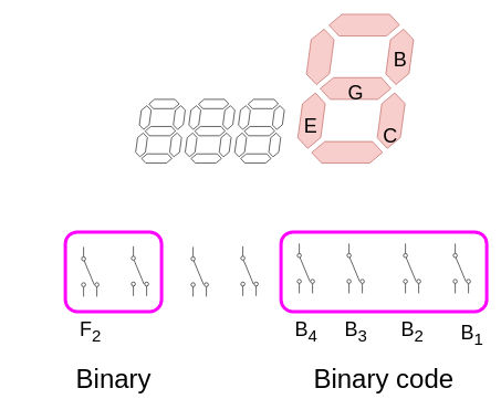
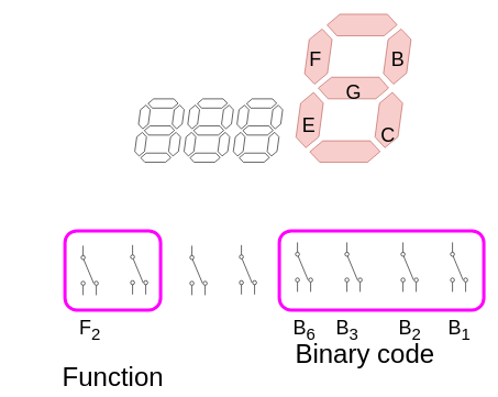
+ <mxCell id="26" value="&lt;font style=&quot;font-size: 30px&quot;&gt;F&lt;/font&gt;" style="text;html=1;strokeColor=none;fillColor=none;align=center;verticalAlign=middle;whiteSpace=wrap;rounded=0;" vertex="1" parent="1"><mxGeometry x="458" y="79" width="40" height="20" as="geometry" /></mxCell>
- <mxCell id="21" value="&lt;font style=&quot;font-size: 30px&quot;&gt;B&lt;sub&gt;4&lt;/sub&gt;&lt;/font&gt;" style="text;html=1;strokeColor=none;fillColor=none;align=center;verticalAlign=middle;whiteSpace=wrap;rounded=0;" vertex="1" parent="1"><mxGeometry x="440.5" y="489" width="40" height="20" as="geometry" /></mxCell>
+ <mxCell id="21" value="&lt;font style=&quot;font-size: 30px&quot;&gt;B&lt;sub&gt;6&lt;/sub&gt;&lt;/font&gt;" style="text;html=1;strokeColor=none;fillColor=none;align=center;verticalAlign=middle;whiteSpace=wrap;rounded=0;" vertex="1" parent="1"><mxGeometry x="440.5" y="489" width="40" height="20" as="geometry" /></mxCell>
- <mxCell id="20" value="&lt;font style=&quot;font-size: 30px&quot;&gt;B&lt;sub&gt;3&lt;/sub&gt;&lt;/font&gt;" style="text;html=1;strokeColor=none;fillColor=none;align=center;verticalAlign=middle;whiteSpace=wrap;rounded=0;" vertex="1" parent="1"><mxGeometry x="515.5" y="489" width="40" height="20" as="geometry" /></mxCell>
+ <mxCell id="20" value="&lt;font style=&quot;font-size: 30px&quot;&gt;B&lt;sub&gt;3&lt;/sub&gt;&lt;/font&gt;" style="text;html=1;strokeColor=none;fillColor=none;align=center;verticalAlign=middle;whiteSpace=wrap;rounded=0;" vertex="1" parent="1"><mxGeometry x="505.5" y="489" width="40" height="20" as="geometry" /></mxCell>
- <mxCell id="18" value="&lt;font style=&quot;font-size: 30px&quot;&gt;B&lt;sub&gt;1&lt;/sub&gt;&lt;/font&gt;" style="text;html=1;strokeColor=none;fillColor=none;align=center;verticalAlign=middle;whiteSpace=wrap;rounded=0;" vertex="1" parent="1"><mxGeometry x="690.5" y="494" width="40" height="20" as="geometry" /></mxCell>
+ <mxCell id="18" value="&lt;font style=&quot;font-size: 30px&quot;&gt;B&lt;sub&gt;1&lt;/sub&gt;&lt;/font&gt;" style="text;html=1;strokeColor=none;fillColor=none;align=center;verticalAlign=middle;whiteSpace=wrap;rounded=0;" vertex="1" parent="1"><mxGeometry x="675.5" y="489" width="40" height="20" as="geometry" /></mxCell>
- <mxCell id="17" value="&lt;font style=&quot;font-size: 40px&quot;&gt;Binary&lt;/font&gt;" style="text;html=1;strokeColor=none;fillColor=none;align=center;verticalAlign=middle;whiteSpace=wrap;rounded=0;" vertex="1" parent="1"><mxGeometry x="20.5" y="559" width="300" height="20" as="geometry" /></mxCell>
+ <mxCell id="17" value="&lt;font style=&quot;font-size: 40px&quot;&gt;Function&lt;/font&gt;" style="text;html=1;strokeColor=none;fillColor=none;align=center;verticalAlign=middle;whiteSpace=wrap;rounded=0;" vertex="1" parent="1"><mxGeometry x="20.5" y="559" width="300" height="20" as="geometry" /></mxCell>
- <mxCell id="16" value="&lt;font style=&quot;font-size: 40px&quot;&gt;Binary code&lt;/font&gt;" style="text;html=1;strokeColor=none;fillColor=none;align=center;verticalAlign=middle;whiteSpace=wrap;rounded=0;" vertex="1" parent="1"><mxGeometry x="428" y="559" width="300" height="20" as="geometry" /></mxCell>
+ <mxCell id="16" value="&lt;font style=&quot;font-size: 40px&quot;&gt;Binary code&lt;/font&gt;" style="text;html=1;strokeColor=none;fillColor=none;align=center;verticalAlign=middle;whiteSpace=wrap;rounded=0;" vertex="1" parent="1"><mxGeometry x="403" y="524" width="300" height="20" as="geometry" /></mxCell>
